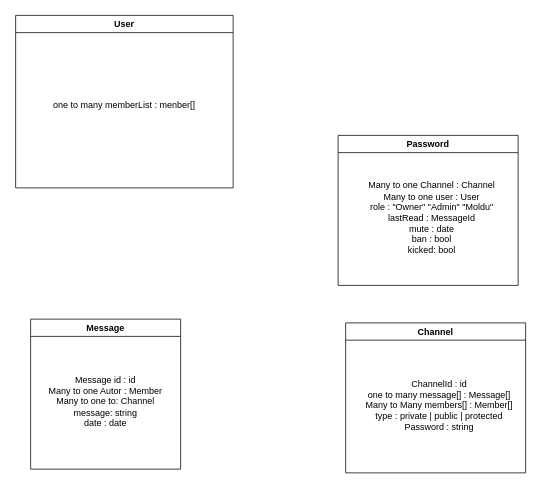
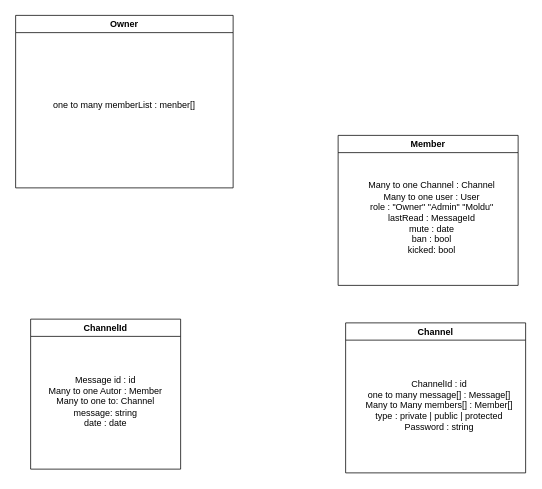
- <mxCell id="6" value="User" style="swimlane;whiteSpace=wrap;html=1;" vertex="1" parent="1"><mxGeometry x="20" y="20" width="290" height="230" as="geometry" /></mxCell>
+ <mxCell id="6" value="Owner" style="swimlane;whiteSpace=wrap;html=1;" vertex="1" parent="1"><mxGeometry x="20" y="20" width="290" height="230" as="geometry" /></mxCell>
- <mxCell id="8" value="Password" style="swimlane;whiteSpace=wrap;html=1;" vertex="1" parent="1"><mxGeometry x="450" y="180" width="240" height="200" as="geometry" /></mxCell>
+ <mxCell id="8" value="Member" style="swimlane;whiteSpace=wrap;html=1;" vertex="1" parent="1"><mxGeometry x="450" y="180" width="240" height="200" as="geometry" /></mxCell>
- <mxCell id="2" value="Message" style="swimlane;whiteSpace=wrap;html=1;" vertex="1" parent="1"><mxGeometry x="40" y="425" width="200" height="200" as="geometry" /></mxCell>
+ <mxCell id="2" value="ChannelId" style="swimlane;whiteSpace=wrap;html=1;" vertex="1" parent="1"><mxGeometry x="40" y="425" width="200" height="200" as="geometry" /></mxCell>
